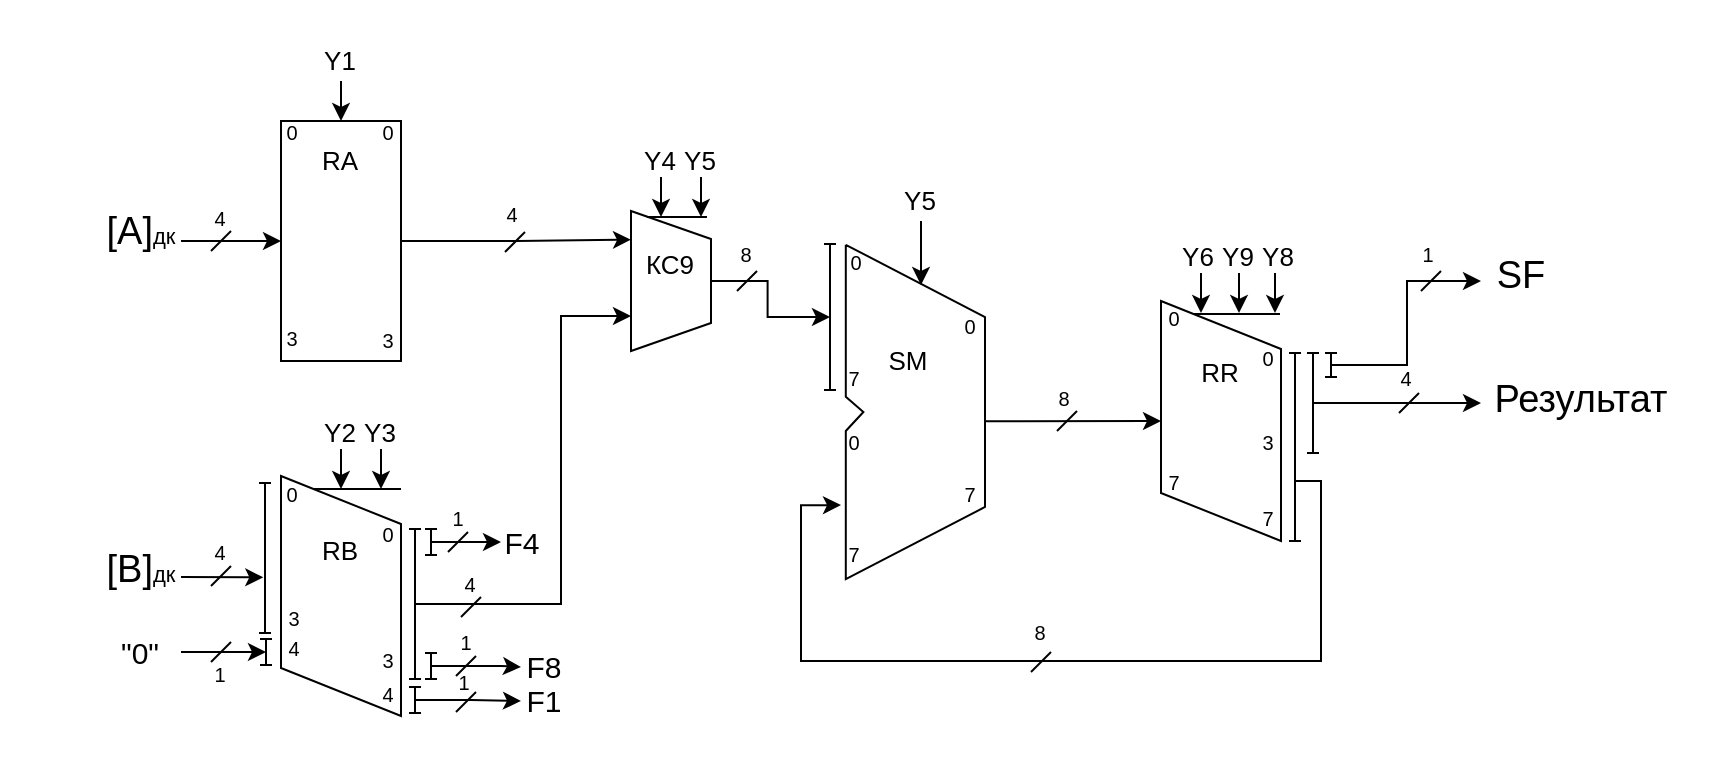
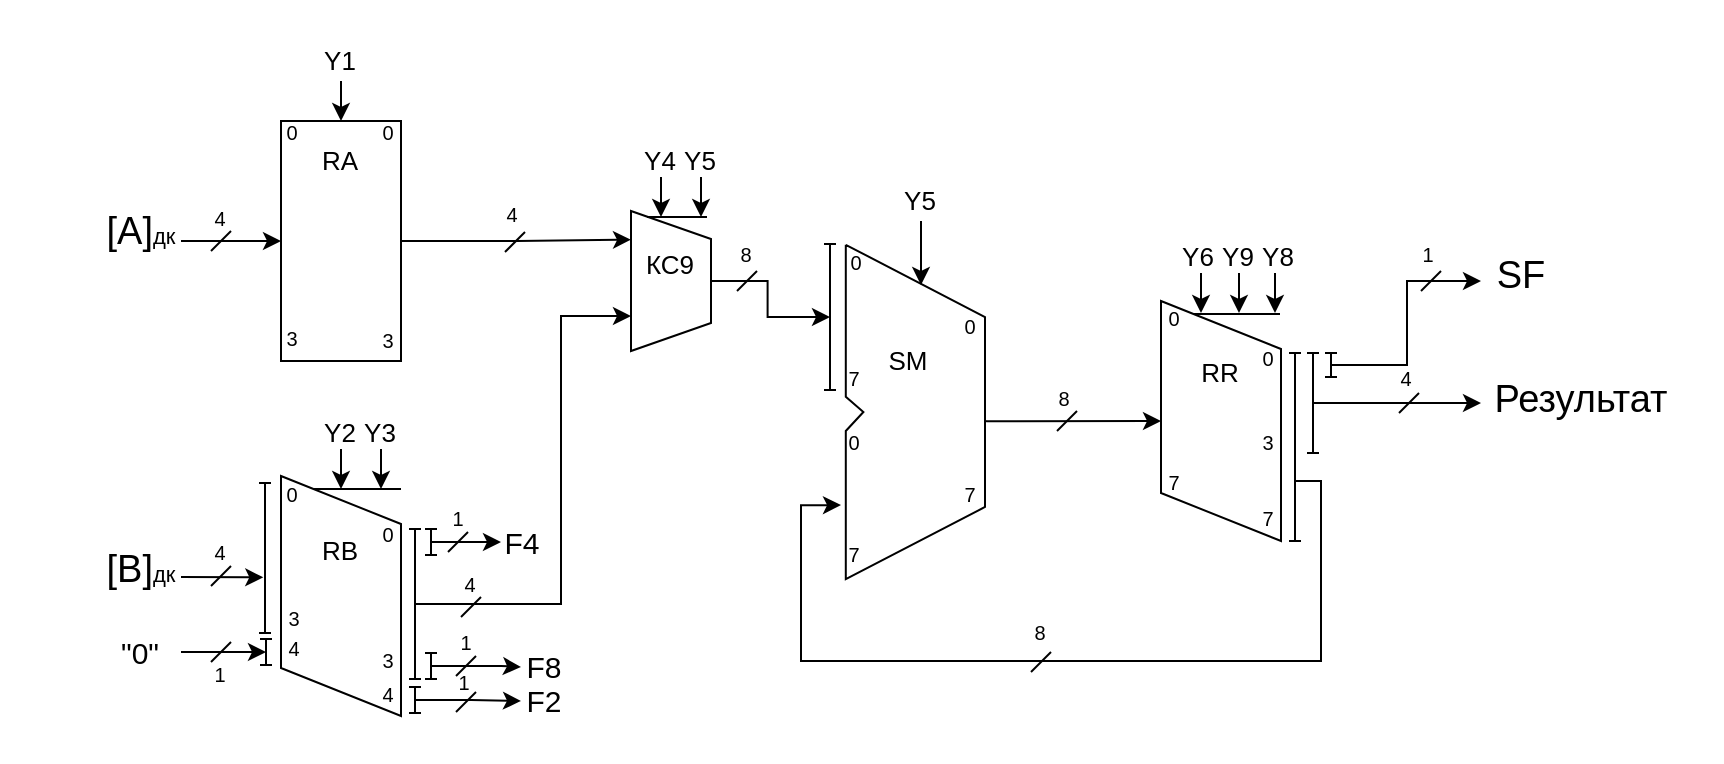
- <mxCell id="45" value="F1" style="text;html=1;strokeColor=none;fillColor=none;align=center;verticalAlign=middle;whiteSpace=wrap;rounded=0;fontSize=15;" parent="1" vertex="1"><mxGeometry x="252" y="339.5" width="40" height="20" as="geometry" /></mxCell>
+ <mxCell id="45" value="F2" style="text;html=1;strokeColor=none;fillColor=none;align=center;verticalAlign=middle;whiteSpace=wrap;rounded=0;fontSize=15;" parent="1" vertex="1"><mxGeometry x="252" y="339.5" width="40" height="20" as="geometry" /></mxCell>
